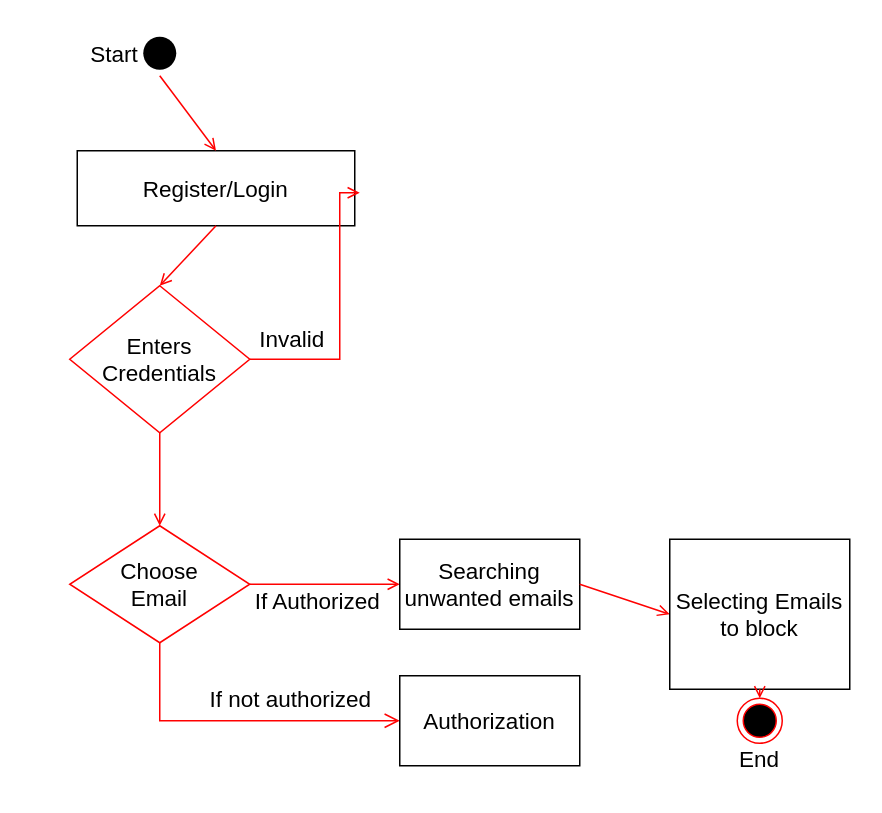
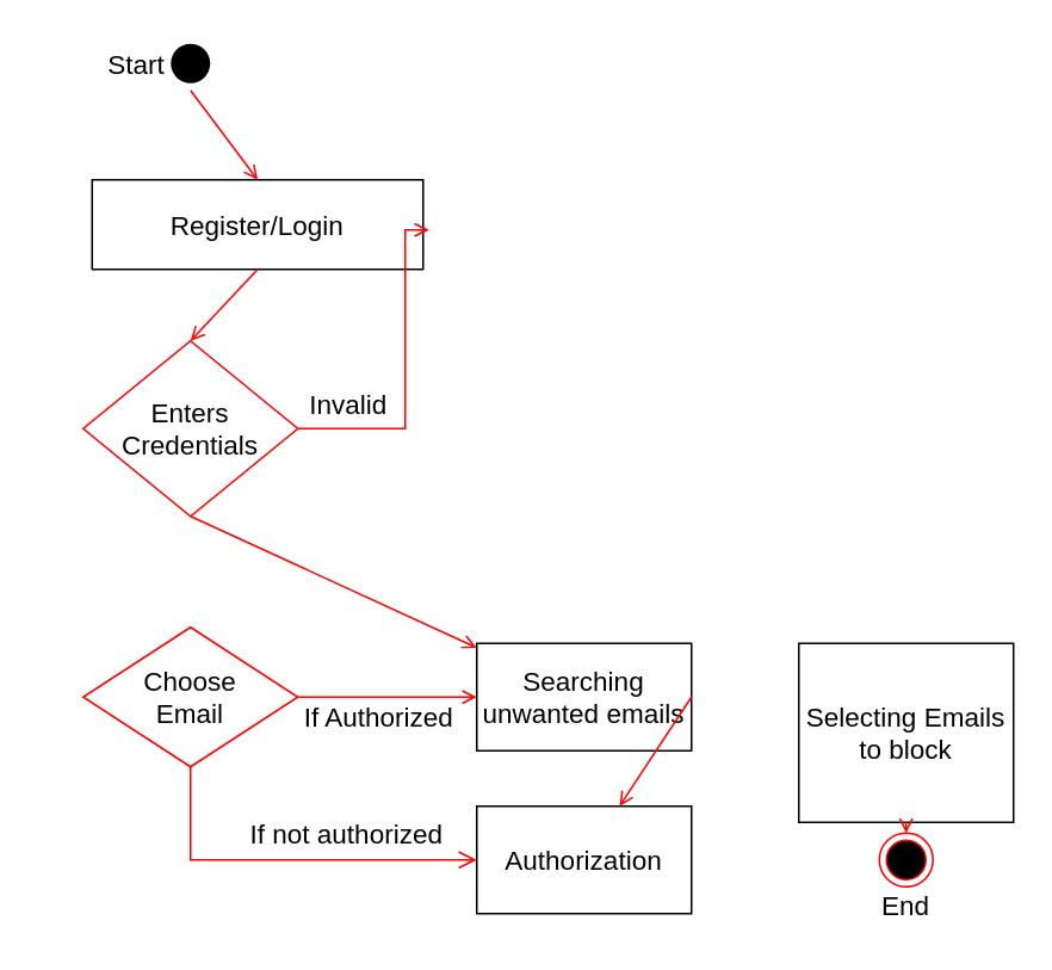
- <mxCell id="5" value="" style="endArrow=open;strokeColor=#FF0000;endFill=1;rounded=0;exitX=0.5;exitY=1;exitDx=0;exitDy=0;entryX=0.5;entryY=0;entryDx=0;entryDy=0;" parent="1" source="8" target="10" edge="1"><mxGeometry relative="1" as="geometry"><mxPoint x="91" y="280" as="sourcePoint" /><mxPoint x="106" y="350" as="targetPoint" /></mxGeometry></mxCell>
+ <mxCell id="5" value="" style="endArrow=open;strokeColor=#FF0000;endFill=1;rounded=0;exitX=0.5;exitY=1;exitDx=0;exitDy=0;" parent="1" source="8" target="13" edge="1"><mxGeometry relative="1" as="geometry"><mxPoint x="91" y="280" as="sourcePoint" /><mxPoint x="106" y="350" as="targetPoint" /></mxGeometry></mxCell>
- <mxCell id="17" value="" style="endArrow=open;strokeColor=#FF0000;endFill=1;rounded=0;exitX=1;exitY=0.5;exitDx=0;exitDy=0;entryX=0;entryY=0.5;entryDx=0;entryDy=0;" parent="1" source="13" target="18" edge="1"><mxGeometry relative="1" as="geometry"><mxPoint x="406" y="420" as="sourcePoint" /><mxPoint x="506" y="390" as="targetPoint" /></mxGeometry></mxCell>
+ <mxCell id="17" value="" style="endArrow=open;strokeColor=#FF0000;endFill=1;rounded=0;exitX=1;exitY=0.5;exitDx=0;exitDy=0;" parent="1" source="13" target="16" edge="1"><mxGeometry relative="1" as="geometry"><mxPoint x="406" y="420" as="sourcePoint" /><mxPoint x="506" y="390" as="targetPoint" /></mxGeometry></mxCell>
